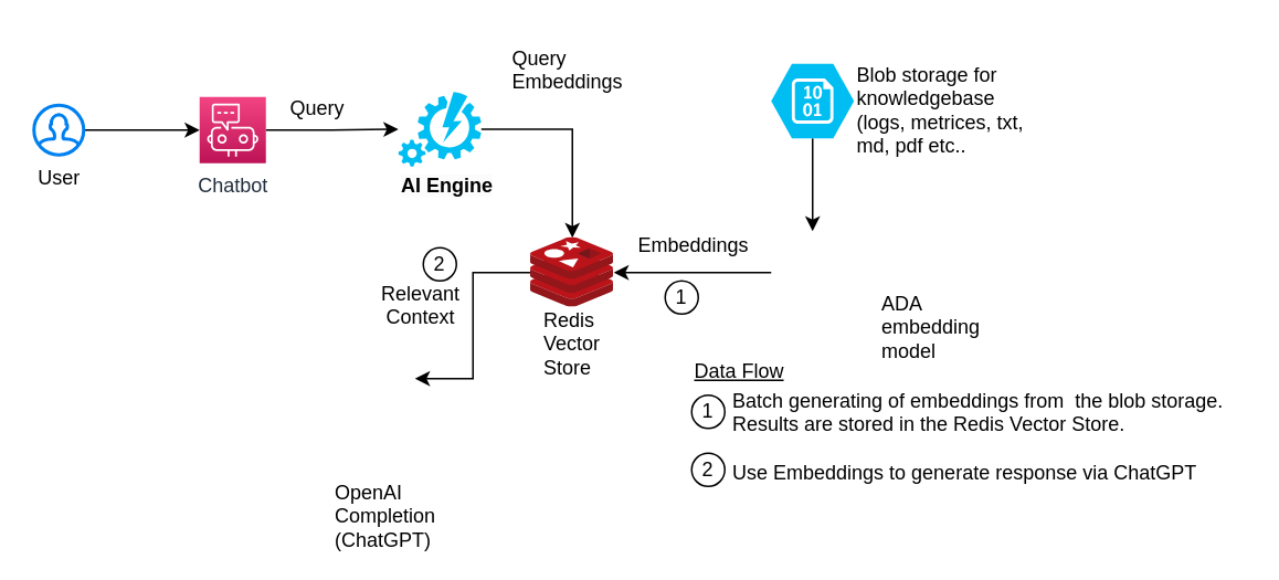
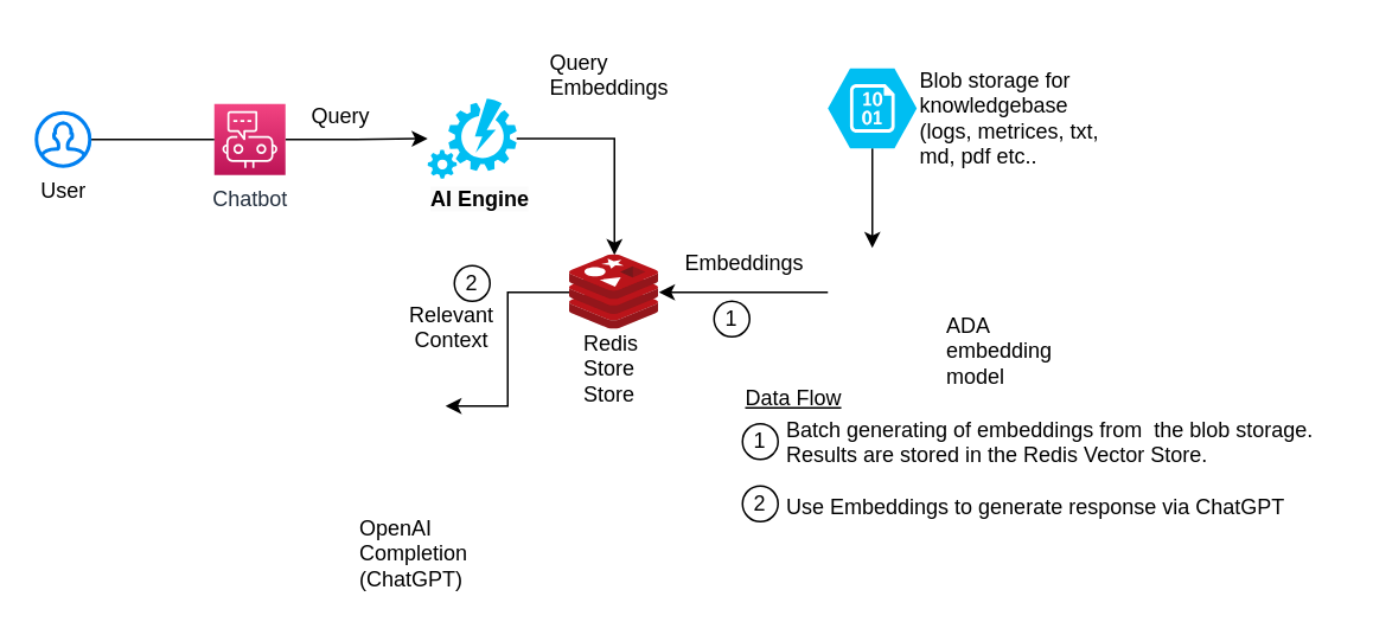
- <mxCell id="10" value="" style="edgeStyle=orthogonalEdgeStyle;rounded=0;orthogonalLoop=1;jettySize=auto;html=1;" edge="1" parent="1" source="11" target="9"><mxGeometry relative="1" as="geometry" /></mxCell>
+ <mxCell id="10" value="" style="edgeStyle=orthogonalEdgeStyle;rounded=0;orthogonalLoop=1;jettySize=auto;html=1;endArrow=none;" edge="1" parent="1" source="11" target="9"><mxGeometry relative="1" as="geometry" /></mxCell>
- <mxCell id="22" value="&lt;span style=&quot;color: rgb(0, 0, 0); font-family: Helvetica; font-size: 12px; font-style: normal; font-variant-ligatures: normal; font-variant-caps: normal; letter-spacing: normal; orphans: 2; text-align: center; text-indent: 0px; text-transform: none; widows: 2; word-spacing: 0px; -webkit-text-stroke-width: 0px; background-color: rgb(255, 255, 255); text-decoration-thickness: initial; text-decoration-style: initial; text-decoration-color: initial; float: none; display: inline !important;&quot;&gt;Redis&lt;/span&gt;&lt;br style=&quot;border-color: var(--border-color); color: rgb(0, 0, 0); font-family: Helvetica; font-size: 12px; font-style: normal; font-variant-ligatures: normal; font-variant-caps: normal; letter-spacing: normal; orphans: 2; text-align: center; text-indent: 0px; text-transform: none; widows: 2; word-spacing: 0px; -webkit-text-stroke-width: 0px; text-decoration-thickness: initial; text-decoration-style: initial; text-decoration-color: initial;&quot;&gt;&lt;span style=&quot;color: rgb(0, 0, 0); font-family: Helvetica; font-size: 12px; font-style: normal; font-variant-ligatures: normal; font-variant-caps: normal; letter-spacing: normal; orphans: 2; text-align: center; text-indent: 0px; text-transform: none; widows: 2; word-spacing: 0px; -webkit-text-stroke-width: 0px; background-color: rgb(255, 255, 255); text-decoration-thickness: initial; text-decoration-style: initial; text-decoration-color: initial; float: none; display: inline !important;&quot;&gt;Vector&lt;/span&gt;&lt;br style=&quot;border-color: var(--border-color); color: rgb(0, 0, 0); font-family: Helvetica; font-size: 12px; font-style: normal; font-variant-ligatures: normal; font-variant-caps: normal; letter-spacing: normal; orphans: 2; text-align: center; text-indent: 0px; text-transform: none; widows: 2; word-spacing: 0px; -webkit-text-stroke-width: 0px; text-decoration-thickness: initial; text-decoration-style: initial; text-decoration-color: initial;&quot;&gt;&lt;span style=&quot;color: rgb(0, 0, 0); font-family: Helvetica; font-size: 12px; font-style: normal; font-variant-ligatures: normal; font-variant-caps: normal; letter-spacing: normal; orphans: 2; text-align: center; text-indent: 0px; text-transform: none; widows: 2; word-spacing: 0px; -webkit-text-stroke-width: 0px; background-color: rgb(255, 255, 255); text-decoration-thickness: initial; text-decoration-style: initial; text-decoration-color: initial; float: none; display: inline !important;&quot;&gt;Store&lt;/span&gt;" style="text;whiteSpace=wrap;html=1;" vertex="1" parent="1"><mxGeometry x="326" y="179" width="70" height="70" as="geometry" /></mxCell>
+ <mxCell id="22" value="&lt;span style=&quot;color: rgb(0, 0, 0); font-family: Helvetica; font-size: 12px; font-style: normal; font-variant-ligatures: normal; font-variant-caps: normal; letter-spacing: normal; orphans: 2; text-align: center; text-indent: 0px; text-transform: none; widows: 2; word-spacing: 0px; -webkit-text-stroke-width: 0px; background-color: rgb(255, 255, 255); text-decoration-thickness: initial; text-decoration-style: initial; text-decoration-color: initial; float: none; display: inline !important;&quot;&gt;Redis&lt;/span&gt;&lt;br style=&quot;border-color: var(--border-color); color: rgb(0, 0, 0); font-family: Helvetica; font-size: 12px; font-style: normal; font-variant-ligatures: normal; font-variant-caps: normal; letter-spacing: normal; orphans: 2; text-align: center; text-indent: 0px; text-transform: none; widows: 2; word-spacing: 0px; -webkit-text-stroke-width: 0px; text-decoration-thickness: initial; text-decoration-style: initial; text-decoration-color: initial;&quot;&gt;&lt;span style=&quot;color: rgb(0, 0, 0); font-family: Helvetica; font-size: 12px; font-style: normal; font-variant-ligatures: normal; font-variant-caps: normal; letter-spacing: normal; orphans: 2; text-align: center; text-indent: 0px; text-transform: none; widows: 2; word-spacing: 0px; -webkit-text-stroke-width: 0px; background-color: rgb(255, 255, 255); text-decoration-thickness: initial; text-decoration-style: initial; text-decoration-color: initial; float: none; display: inline !important;&quot;&gt;Store&lt;/span&gt;&lt;br style=&quot;border-color: var(--border-color); color: rgb(0, 0, 0); font-family: Helvetica; font-size: 12px; font-style: normal; font-variant-ligatures: normal; font-variant-caps: normal; letter-spacing: normal; orphans: 2; text-align: center; text-indent: 0px; text-transform: none; widows: 2; word-spacing: 0px; -webkit-text-stroke-width: 0px; text-decoration-thickness: initial; text-decoration-style: initial; text-decoration-color: initial;&quot;&gt;&lt;span style=&quot;color: rgb(0, 0, 0); font-family: Helvetica; font-size: 12px; font-style: normal; font-variant-ligatures: normal; font-variant-caps: normal; letter-spacing: normal; orphans: 2; text-align: center; text-indent: 0px; text-transform: none; widows: 2; word-spacing: 0px; -webkit-text-stroke-width: 0px; background-color: rgb(255, 255, 255); text-decoration-thickness: initial; text-decoration-style: initial; text-decoration-color: initial; float: none; display: inline !important;&quot;&gt;Store&lt;/span&gt;" style="text;whiteSpace=wrap;html=1;" vertex="1" parent="1"><mxGeometry x="326" y="179" width="70" height="70" as="geometry" /></mxCell>
